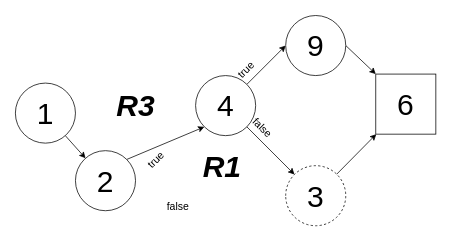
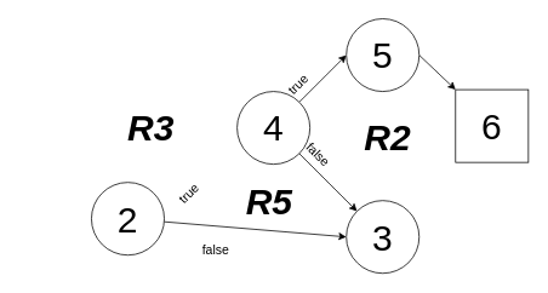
- <mxCell id="12" value="&lt;font style=&quot;font-size: 40px;&quot;&gt;9&lt;/font&gt;" style="ellipse;whiteSpace=wrap;html=1;aspect=fixed;flipH=1;flipV=1;verticalAlign=middle;fontSize=20;spacing=2;rounded=0;" parent="1" vertex="1"><mxGeometry x="380" width="80" height="80" as="geometry" y="20" /></mxCell>
+ <mxCell id="12" value="&lt;font style=&quot;font-size: 40px;&quot;&gt;5&lt;/font&gt;" style="ellipse;whiteSpace=wrap;html=1;aspect=fixed;flipH=1;flipV=1;verticalAlign=middle;fontSize=20;spacing=2;rounded=0;" parent="1" vertex="1"><mxGeometry x="380" width="80" height="80" as="geometry" y="20" /></mxCell>
- <mxCell id="17" value="&lt;span style=&quot;font-size: 40px;&quot;&gt;R3&lt;/span&gt;" style="text;html=1;align=center;verticalAlign=middle;resizable=0;points=[];autosize=1;strokeColor=none;fillColor=none;fontSize=20;fontStyle=3;rounded=0;" parent="1" vertex="1"><mxGeometry x="145" y="110" width="70" height="60" as="geometry" /></mxCell>
+ <mxCell id="17" value="&lt;span style=&quot;font-size: 40px;&quot;&gt;R3&lt;/span&gt;" style="text;html=1;align=center;verticalAlign=middle;resizable=0;points=[];autosize=1;strokeColor=none;fillColor=none;fontSize=20;fontStyle=3;rounded=0;" parent="1" vertex="1"><mxGeometry x="130" y="110" width="70" height="60" as="geometry" /></mxCell>
- <mxCell id="3" value="&lt;font style=&quot;font-size: 40px;&quot;&gt;1&lt;/font&gt;" style="ellipse;whiteSpace=wrap;html=1;aspect=fixed;flipH=1;flipV=1;verticalAlign=middle;fontSize=20;spacing=2;rounded=0;" parent="1" vertex="1"><mxGeometry y="110" width="80" height="80" as="geometry" x="20" /></mxCell>
+ <mxCell id="16" value="&lt;span style=&quot;font-size: 40px;&quot;&gt;R2&lt;/span&gt;" style="text;html=1;align=center;verticalAlign=middle;resizable=0;points=[];autosize=1;strokeColor=none;fillColor=none;fontSize=20;fontStyle=3;rounded=0;" parent="1" vertex="1"><mxGeometry x="390" y="120" width="70" height="60" as="geometry" /></mxCell>
- <mxCell id="2" value="" style="edgeStyle=none;rounded=0;orthogonalLoop=1;jettySize=auto;html=1;" parent="1" source="3" target="6" edge="1"><mxGeometry relative="1" as="geometry" /></mxCell>
- <mxCell id="5" style="edgeStyle=none;rounded=0;orthogonalLoop=1;jettySize=auto;html=1;exitX=1;exitY=0;exitDx=0;exitDy=0;entryX=0;entryY=1;entryDx=0;entryDy=0;" edge="1" parent="1" source="6" target="9"><mxGeometry relative="1" as="geometry" /></mxCell>
- <mxCell id="14" value="" style="edgeStyle=none;rounded=0;orthogonalLoop=1;jettySize=auto;html=1;" edge="1" parent="1" source="15" target="13"><mxGeometry relative="1" as="geometry" /></mxCell>
- <mxCell id="10" value="&lt;span style=&quot;font-size: 40px;&quot;&gt;R1&lt;/span&gt;" style="text;html=1;align=center;verticalAlign=middle;resizable=0;points=[];autosize=1;strokeColor=none;fillColor=none;fontSize=20;fontStyle=3;rounded=0;" parent="1" vertex="1"><mxGeometry x="260" y="190" width="70" height="60" as="geometry" /></mxCell>
+ <mxCell id="10" value="&lt;span style=&quot;font-size: 40px;&quot;&gt;R5&lt;/span&gt;" style="text;html=1;align=center;verticalAlign=middle;resizable=0;points=[];autosize=1;strokeColor=none;fillColor=none;fontSize=20;fontStyle=3;rounded=0;" parent="1" vertex="1"><mxGeometry x="260" y="190" width="70" height="60" as="geometry" /></mxCell>
+ <mxCell id="4" style="edgeStyle=none;rounded=0;orthogonalLoop=1;jettySize=auto;html=1;entryX=0;entryY=0.5;entryDx=0;entryDy=0;" parent="1" source="6" target="15" edge="1"><mxGeometry relative="1" as="geometry" /></mxCell>
- <mxCell id="15" value="&lt;font style=&quot;font-size: 40px;&quot;&gt;3&lt;/font&gt;" style="ellipse;whiteSpace=wrap;html=1;aspect=fixed;flipH=1;flipV=1;verticalAlign=middle;fontSize=20;spacing=2;rounded=0;dashed=1;" parent="1" vertex="1"><mxGeometry x="380" y="220" width="80" height="80" as="geometry" /></mxCell>
+ <mxCell id="15" value="&lt;font style=&quot;font-size: 40px;&quot;&gt;3&lt;/font&gt;" style="ellipse;whiteSpace=wrap;html=1;aspect=fixed;flipH=1;flipV=1;verticalAlign=middle;fontSize=20;spacing=2;rounded=0;" parent="1" vertex="1"><mxGeometry x="380" y="220" width="80" height="80" as="geometry" /></mxCell>
